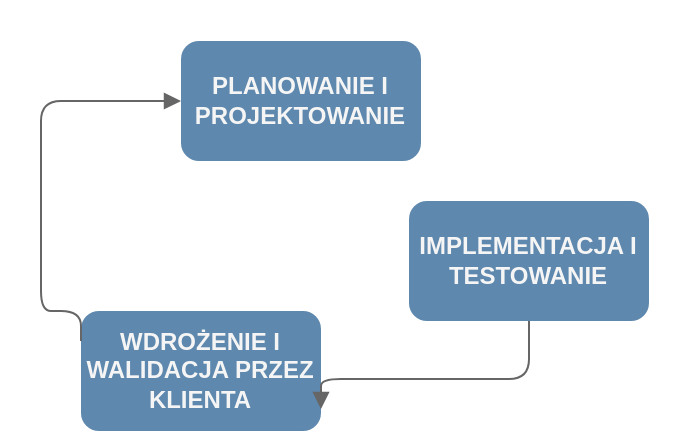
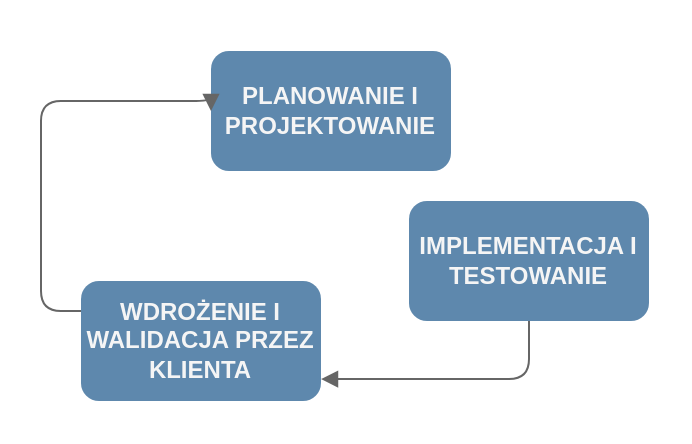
- <mxCell id="2" value="&lt;b&gt;PLANOWANIE I PROJEKTOWANIE&lt;/b&gt;" style="rounded=1;whiteSpace=wrap;html=1;strokeColor=none;fillColor=#5E88AD;glass=0;fontColor=#F5F5F5;" vertex="1" parent="1"><mxGeometry x="90" y="20" width="120" height="60" as="geometry" /></mxCell>
+ <mxCell id="2" value="&lt;b&gt;PLANOWANIE I PROJEKTOWANIE&lt;/b&gt;" style="rounded=1;whiteSpace=wrap;html=1;strokeColor=none;fillColor=#5E88AD;glass=0;fontColor=#F5F5F5;" vertex="1" parent="1"><mxGeometry x="105" y="25" width="120" height="60" as="geometry" /></mxCell>
- <mxCell id="4" value="&lt;b&gt;WDROŻENIE I WALIDACJA PRZEZ KLIENTA&lt;/b&gt;" style="rounded=1;whiteSpace=wrap;html=1;strokeColor=none;fillColor=#5E88AD;glass=0;fontColor=#F5F5F5;" vertex="1" parent="1"><mxGeometry x="40" y="155" width="120" height="60" as="geometry" /></mxCell>
+ <mxCell id="4" value="&lt;b&gt;WDROŻENIE I WALIDACJA PRZEZ KLIENTA&lt;/b&gt;" style="rounded=1;whiteSpace=wrap;html=1;strokeColor=none;fillColor=#5E88AD;glass=0;fontColor=#F5F5F5;" vertex="1" parent="1"><mxGeometry x="40" y="140" width="120" height="60" as="geometry" /></mxCell>
